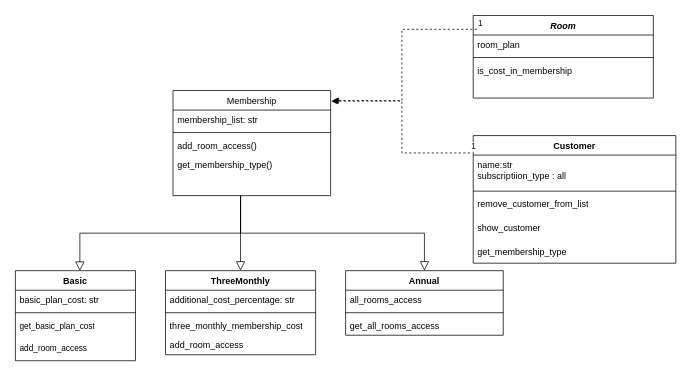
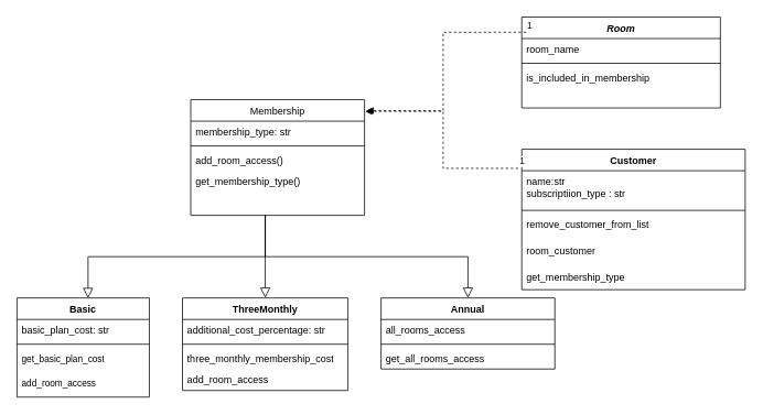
- <mxCell id="3" value="room_plan" style="text;align=left;verticalAlign=top;spacingLeft=4;spacingRight=4;overflow=hidden;rotatable=0;points=[[0,0.5],[1,0.5]];portConstraint=eastwest;" parent="2" vertex="1"><mxGeometry y="26" width="240" height="26" as="geometry" /></mxCell>
+ <mxCell id="3" value="room_name" style="text;align=left;verticalAlign=top;spacingLeft=4;spacingRight=4;overflow=hidden;rotatable=0;points=[[0,0.5],[1,0.5]];portConstraint=eastwest;" parent="2" vertex="1"><mxGeometry y="26" width="240" height="26" as="geometry" /></mxCell>
- <mxCell id="5" value="is_cost_in_membership" style="text;align=left;verticalAlign=top;spacingLeft=4;spacingRight=4;overflow=hidden;rotatable=0;points=[[0,0.5],[1,0.5]];portConstraint=eastwest;" parent="2" vertex="1"><mxGeometry y="60" width="240" height="26" as="geometry" /></mxCell>
+ <mxCell id="5" value="is_included_in_membership" style="text;align=left;verticalAlign=top;spacingLeft=4;spacingRight=4;overflow=hidden;rotatable=0;points=[[0,0.5],[1,0.5]];portConstraint=eastwest;" parent="2" vertex="1"><mxGeometry y="60" width="240" height="26" as="geometry" /></mxCell>
- <mxCell id="7" value="membership_list: str" style="text;align=left;verticalAlign=top;spacingLeft=4;spacingRight=4;overflow=hidden;rotatable=0;points=[[0,0.5],[1,0.5]];portConstraint=eastwest;" parent="6" vertex="1"><mxGeometry y="26" width="210" height="26" as="geometry" /></mxCell>
+ <mxCell id="7" value="membership_type: str" style="text;align=left;verticalAlign=top;spacingLeft=4;spacingRight=4;overflow=hidden;rotatable=0;points=[[0,0.5],[1,0.5]];portConstraint=eastwest;" parent="6" vertex="1"><mxGeometry y="26" width="210" height="26" as="geometry" /></mxCell>
- <mxCell id="31" value="name:str&lt;br&gt;subscriptiion_type : all" style="text;strokeColor=none;fillColor=none;align=left;verticalAlign=top;spacingLeft=4;spacingRight=4;overflow=hidden;rotatable=0;points=[[0,0.5],[1,0.5]];portConstraint=eastwest;whiteSpace=wrap;html=1;" parent="30" vertex="1"><mxGeometry y="26" width="270" height="44" as="geometry" /></mxCell>
+ <mxCell id="31" value="name:str&lt;br&gt;subscriptiion_type : str" style="text;strokeColor=none;fillColor=none;align=left;verticalAlign=top;spacingLeft=4;spacingRight=4;overflow=hidden;rotatable=0;points=[[0,0.5],[1,0.5]];portConstraint=eastwest;whiteSpace=wrap;html=1;" parent="30" vertex="1"><mxGeometry y="26" width="270" height="44" as="geometry" /></mxCell>
- <mxCell id="34" value="show_customer" style="text;strokeColor=none;fillColor=none;align=left;verticalAlign=top;spacingLeft=4;spacingRight=4;overflow=hidden;rotatable=0;points=[[0,0.5],[1,0.5]];portConstraint=eastwest;whiteSpace=wrap;html=1;" parent="30" vertex="1"><mxGeometry y="110" width="270" height="32" as="geometry" /></mxCell>
+ <mxCell id="34" value="room_customer" style="text;strokeColor=none;fillColor=none;align=left;verticalAlign=top;spacingLeft=4;spacingRight=4;overflow=hidden;rotatable=0;points=[[0,0.5],[1,0.5]];portConstraint=eastwest;whiteSpace=wrap;html=1;" parent="30" vertex="1"><mxGeometry y="110" width="270" height="32" as="geometry" /></mxCell>
